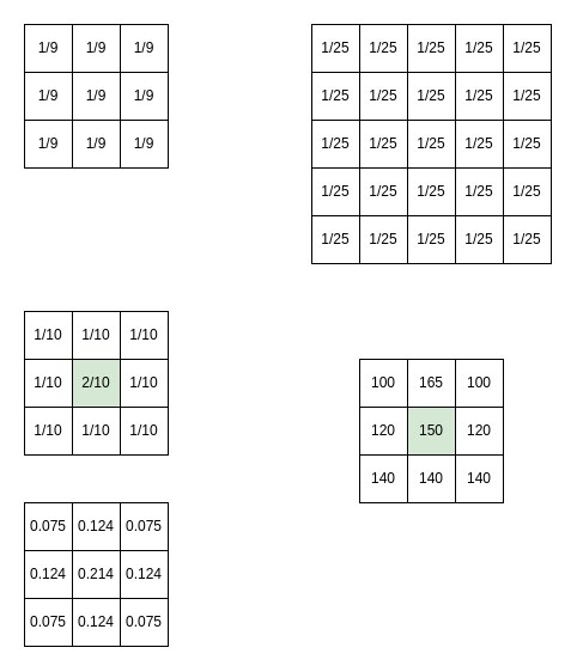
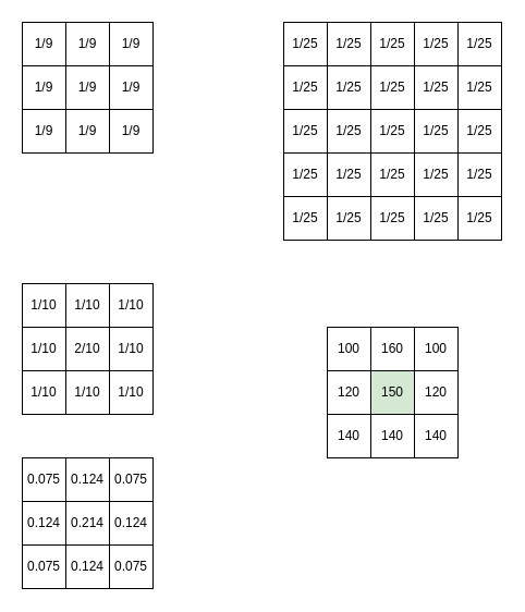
- <mxCell id="40" value="2/10" style="rounded=0;whiteSpace=wrap;html=1;fillColor=#d5e8d4;" vertex="1" parent="1"><mxGeometry x="60" y="300" width="40" height="40" as="geometry" /></mxCell>
+ <mxCell id="40" value="2/10" style="rounded=0;whiteSpace=wrap;html=1;" vertex="1" parent="1"><mxGeometry x="60" y="300" width="40" height="40" as="geometry" /></mxCell>
- <mxCell id="46" value="165" style="rounded=0;whiteSpace=wrap;html=1;" vertex="1" parent="1"><mxGeometry x="340" y="300" width="40" height="40" as="geometry" /></mxCell>
+ <mxCell id="46" value="160" style="rounded=0;whiteSpace=wrap;html=1;" vertex="1" parent="1"><mxGeometry x="340" y="300" width="40" height="40" as="geometry" /></mxCell>
